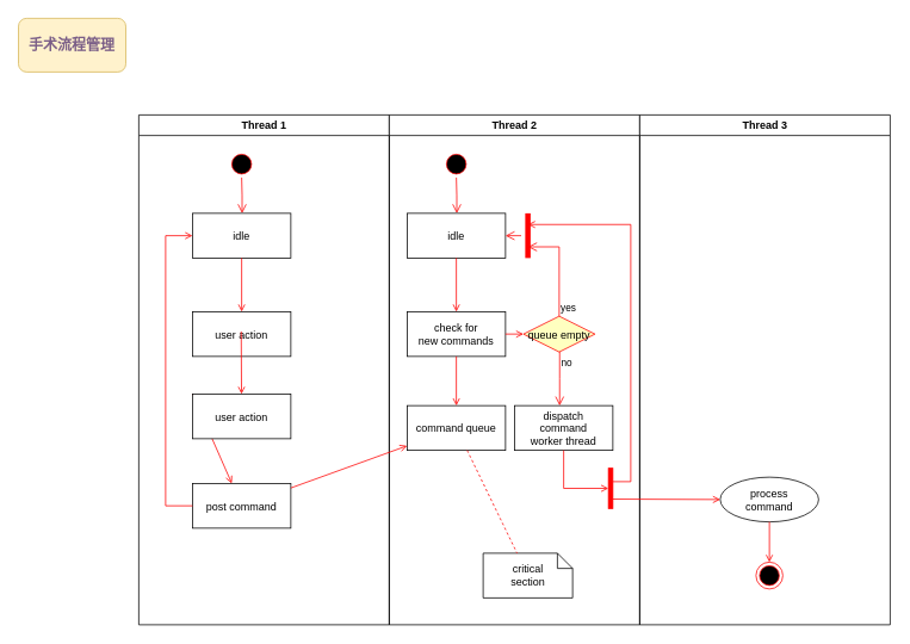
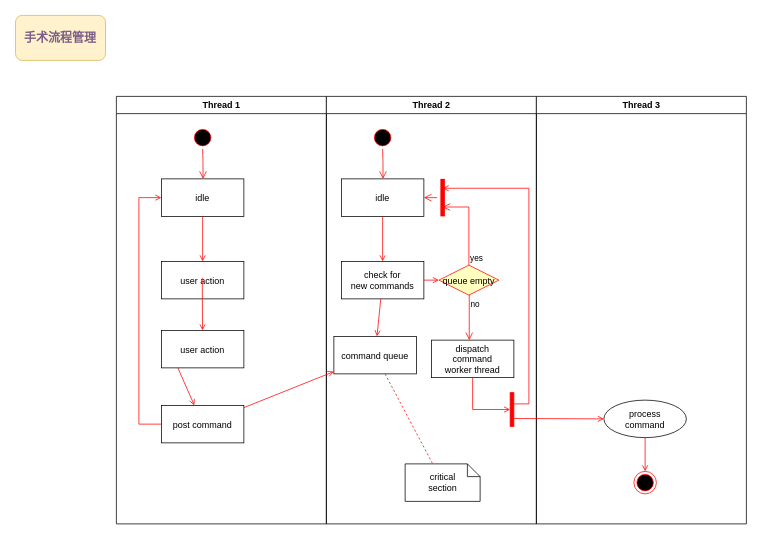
- <mxCell id="19" value="command queue" style="" parent="13" vertex="1"><mxGeometry x="20" y="325" width="110" height="50" as="geometry" /></mxCell>
+ <mxCell id="19" value="command queue" style="" parent="13" vertex="1"><mxGeometry x="10" y="320" width="110" height="50" as="geometry" /></mxCell>
